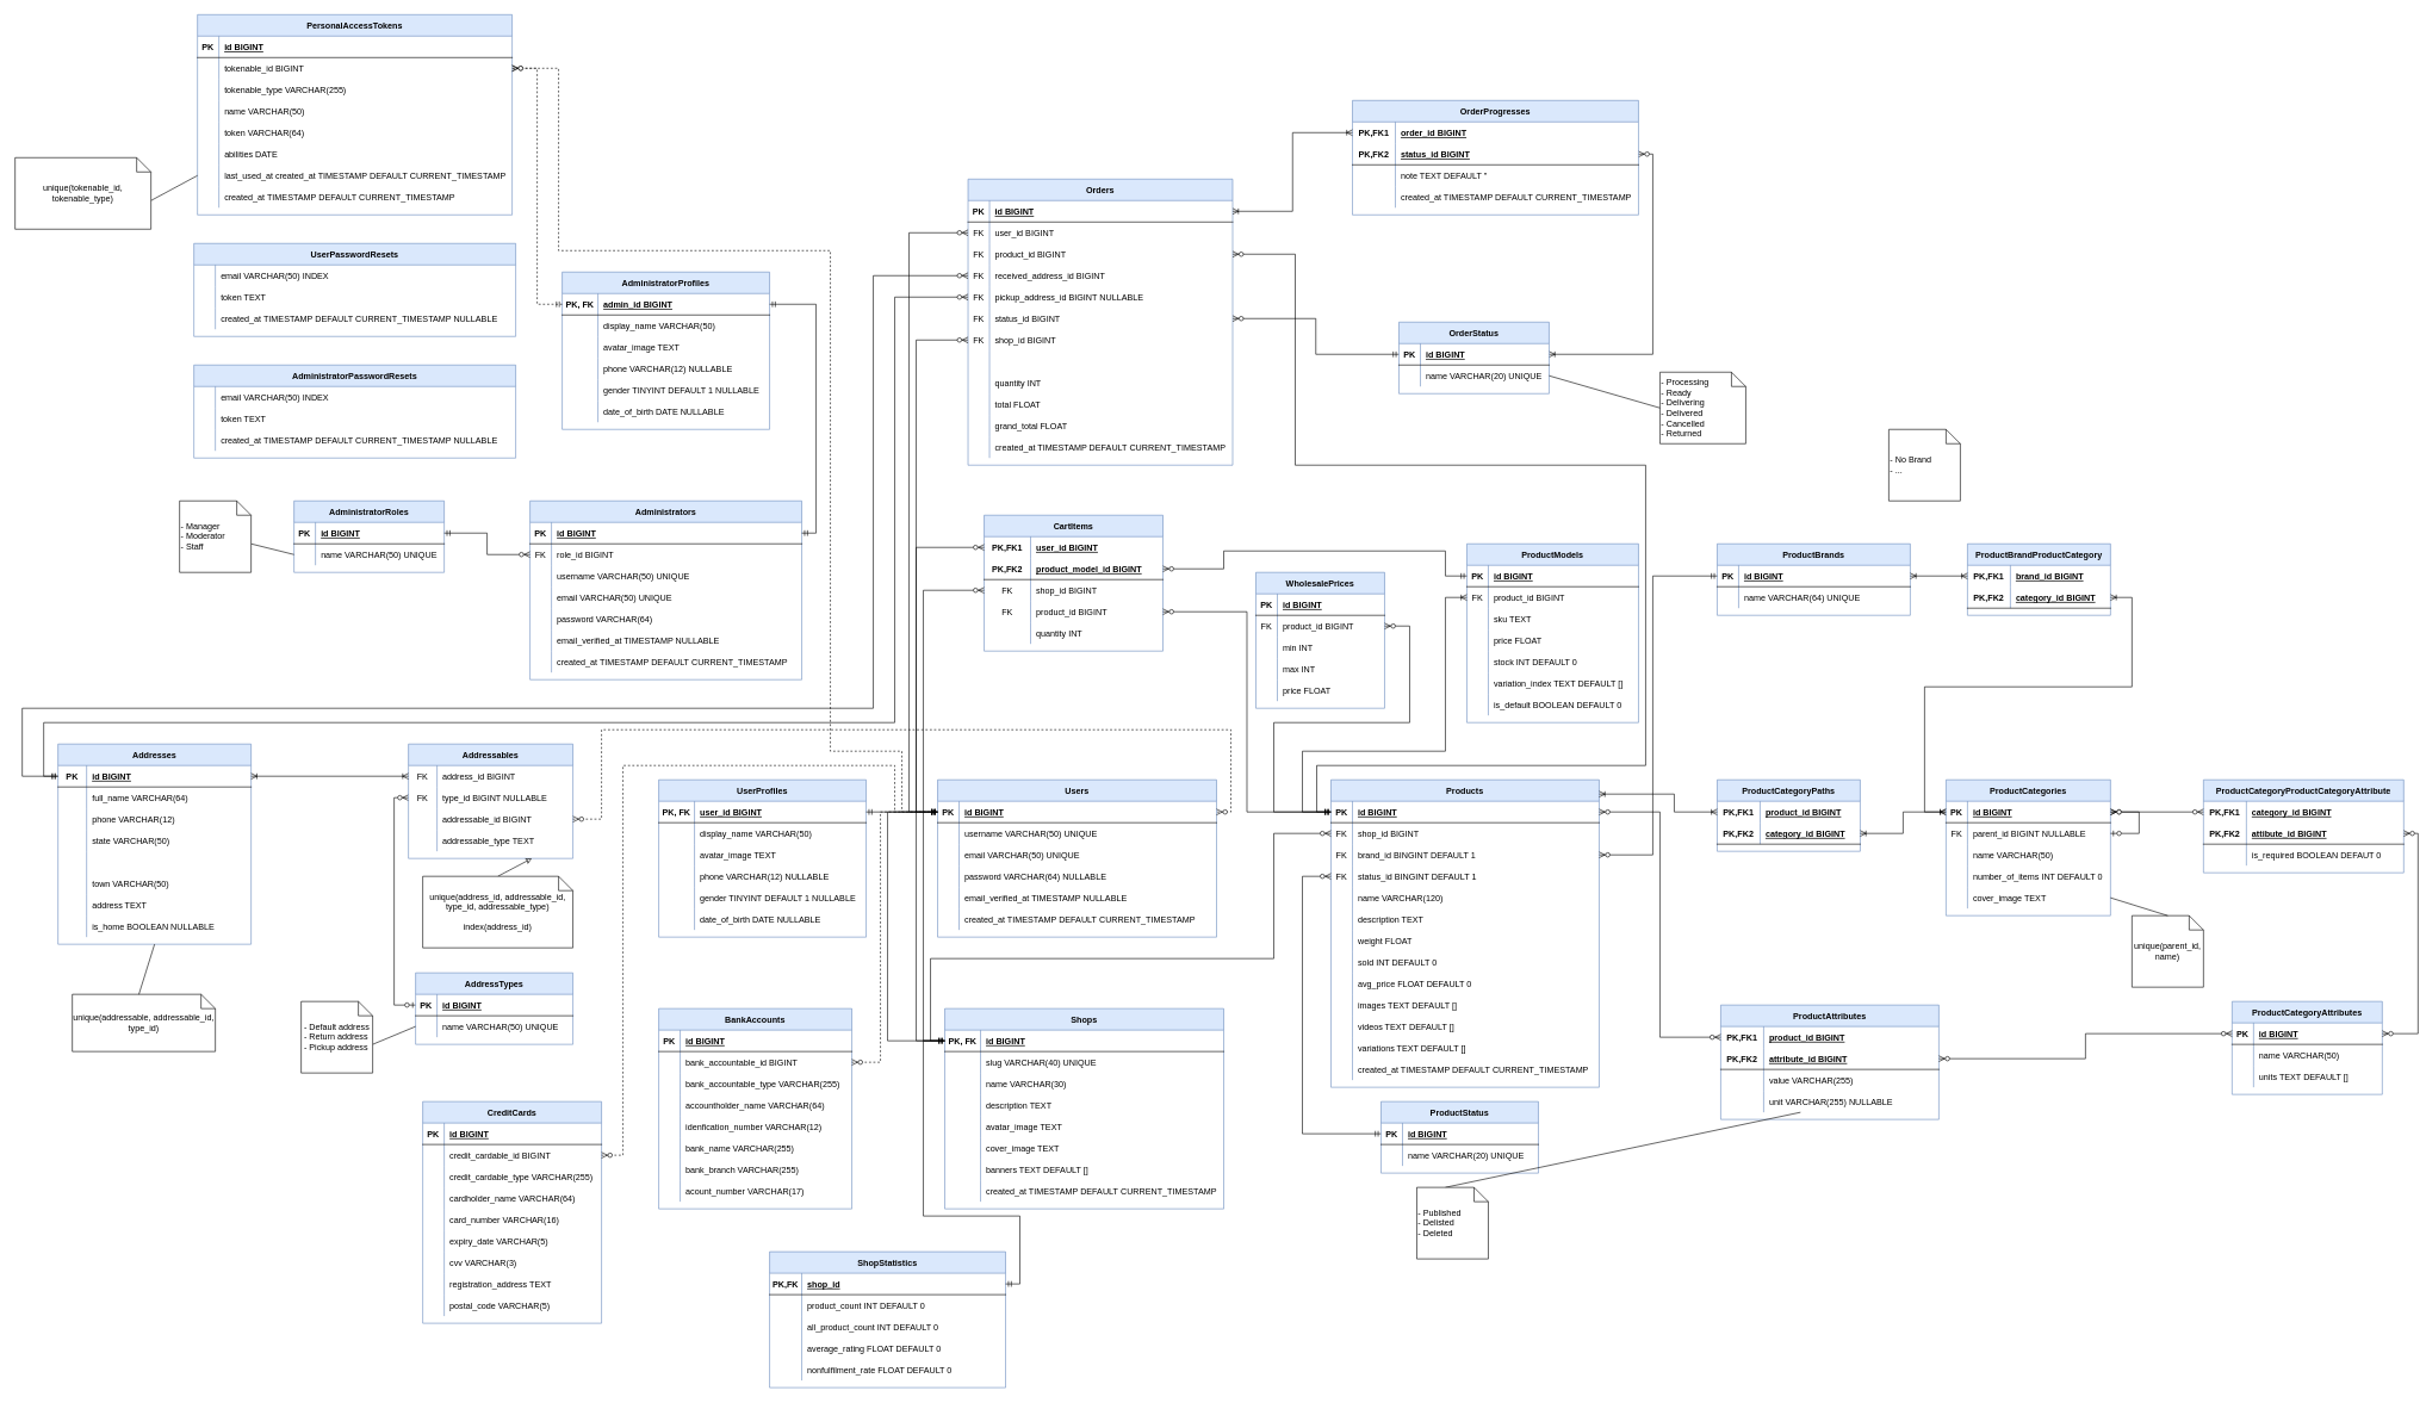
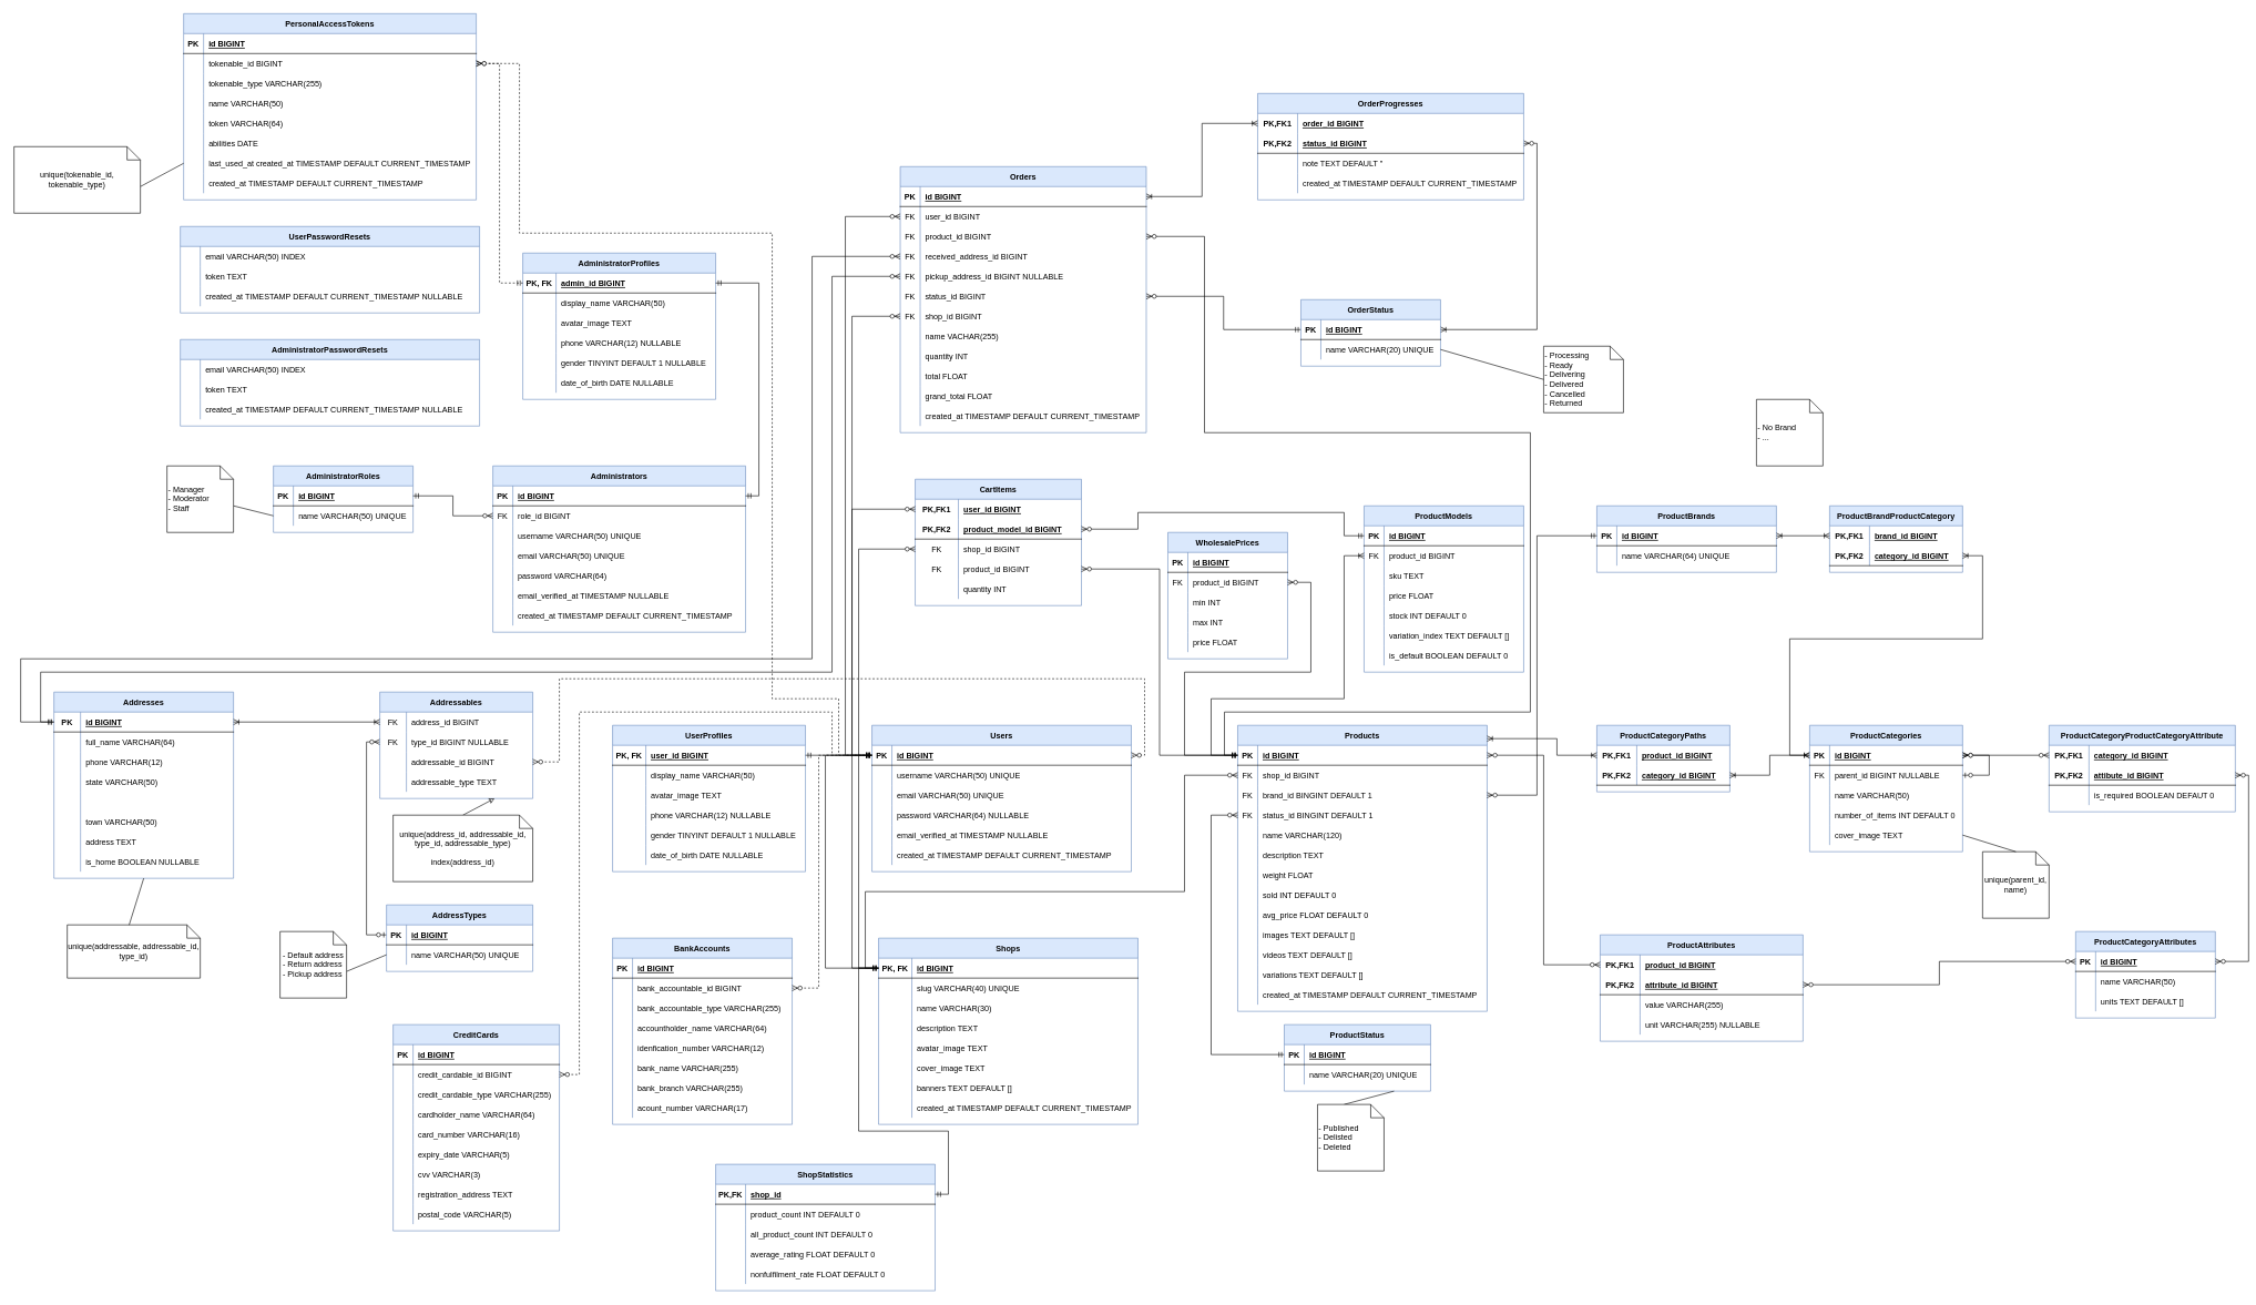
+ <mxCell id="167" value="name VACHAR(255)" style="shape=partialRectangle;connectable=0;fillColor=none;top=0;left=0;bottom=0;right=0;align=left;spacingLeft=6;fontStyle=0;overflow=hidden;" parent="165" vertex="1"><mxGeometry x="30" width="340" height="30" as="geometry" /></mxCell>
- <mxCell id="402" style="rounded=0;orthogonalLoop=1;jettySize=auto;html=1;exitX=0;exitY=0;exitDx=40;exitDy=0;exitPerimeter=0;startArrow=none;startFill=0;endArrow=none;endFill=0;" parent="394" source="403" target="351" edge="1"><mxGeometry relative="1" as="geometry" /></mxCell>
+ <mxCell id="402" style="rounded=0;orthogonalLoop=1;jettySize=auto;html=1;exitX=0;exitY=0;exitDx=40;exitDy=0;exitPerimeter=0;entryX=0.75;entryY=1;entryDx=0;entryDy=0;startArrow=none;startFill=0;endArrow=none;endFill=0;" parent="394" source="403" target="395" edge="1"><mxGeometry relative="1" as="geometry" /></mxCell>
